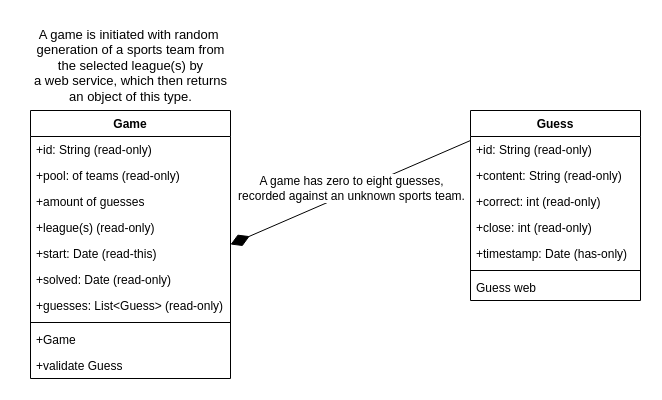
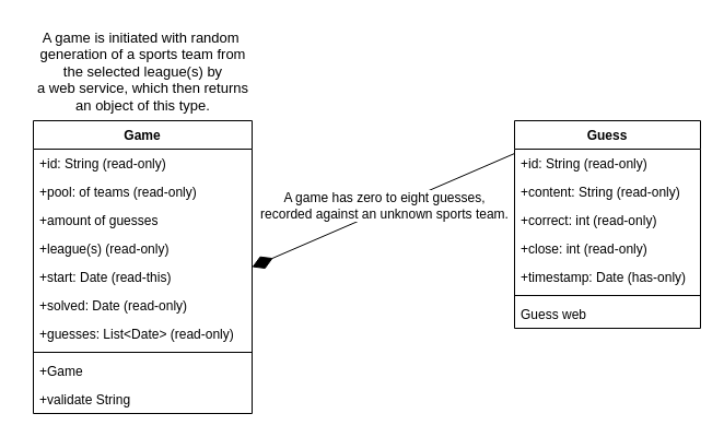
- <mxCell id="9" value="+guesses: List&amp;lt;Guess&amp;gt; (read-only)" style="text;strokeColor=none;fillColor=none;align=left;verticalAlign=top;spacingLeft=4;spacingRight=4;overflow=hidden;rotatable=0;points=[[0,0.5],[1,0.5]];portConstraint=eastwest;whiteSpace=wrap;html=1;" parent="2" vertex="1"><mxGeometry y="182" width="200" height="26" as="geometry" /></mxCell>
+ <mxCell id="9" value="+guesses: List&amp;lt;Date&amp;gt; (read-only)" style="text;strokeColor=none;fillColor=none;align=left;verticalAlign=top;spacingLeft=4;spacingRight=4;overflow=hidden;rotatable=0;points=[[0,0.5],[1,0.5]];portConstraint=eastwest;whiteSpace=wrap;html=1;" parent="2" vertex="1"><mxGeometry y="182" width="200" height="26" as="geometry" /></mxCell>
- <mxCell id="12" value="+validate Guess" style="text;strokeColor=none;fillColor=none;align=left;verticalAlign=top;spacingLeft=4;spacingRight=4;overflow=hidden;rotatable=0;points=[[0,0.5],[1,0.5]];portConstraint=eastwest;whiteSpace=wrap;html=1;" parent="2" vertex="1"><mxGeometry y="242" width="200" height="26" as="geometry" /></mxCell>
+ <mxCell id="12" value="+validate String" style="text;strokeColor=none;fillColor=none;align=left;verticalAlign=top;spacingLeft=4;spacingRight=4;overflow=hidden;rotatable=0;points=[[0,0.5],[1,0.5]];portConstraint=eastwest;whiteSpace=wrap;html=1;" parent="2" vertex="1"><mxGeometry y="242" width="200" height="26" as="geometry" /></mxCell>
